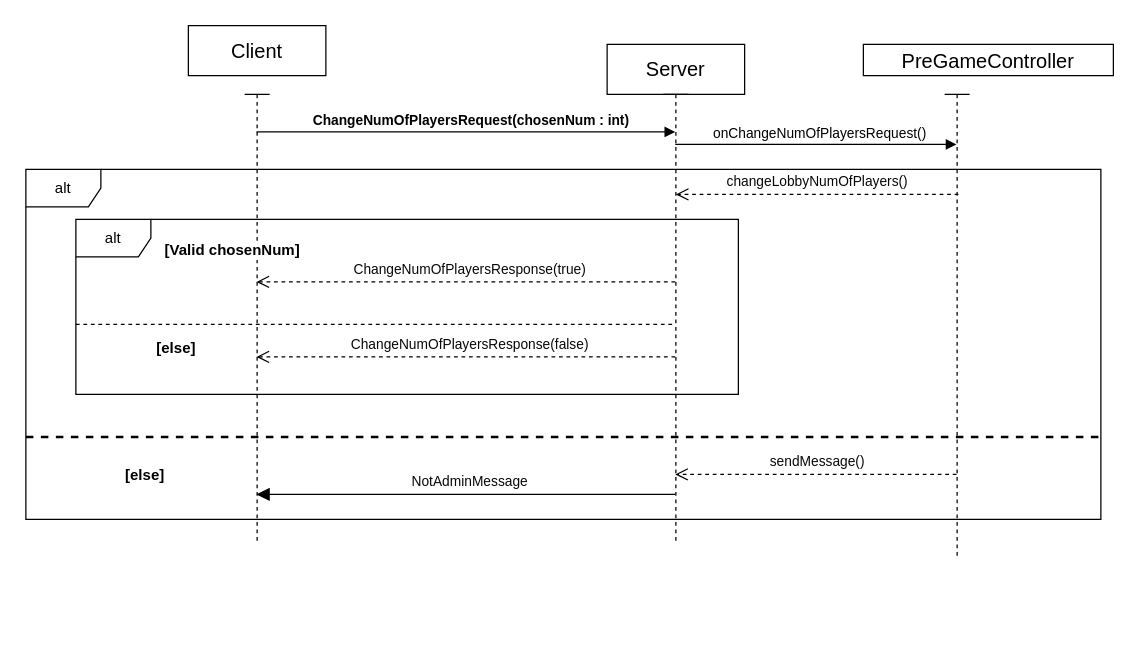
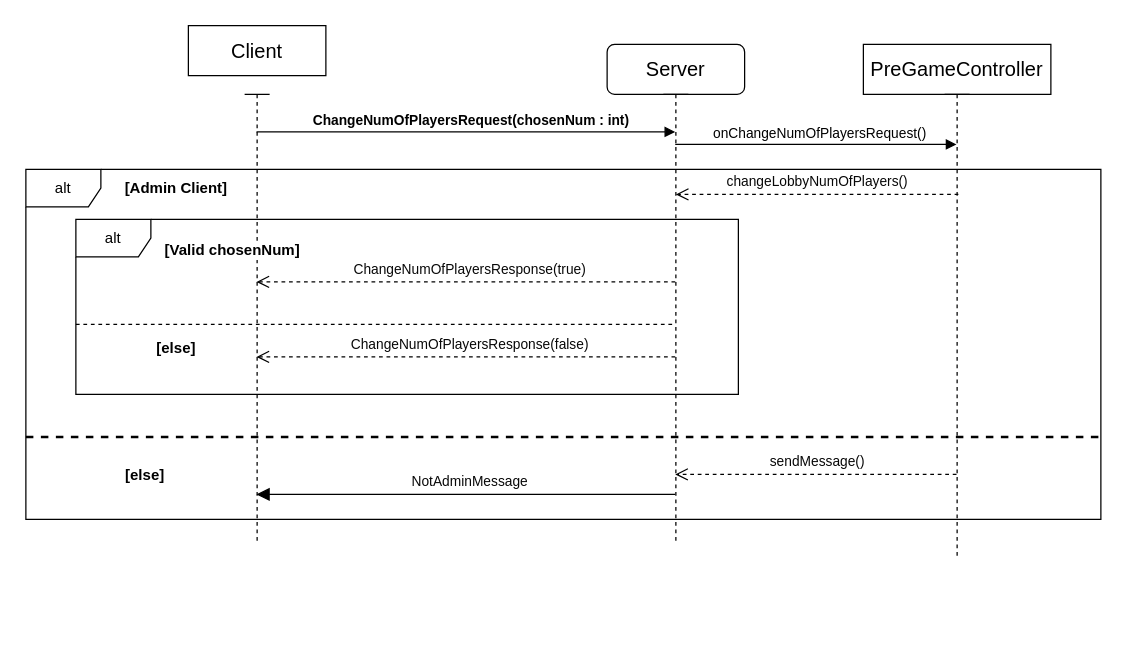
- <mxCell id="18" value="PreGameController" style="html=1;whiteSpace=wrap;fontSize=16;" parent="1" vertex="1"><mxGeometry x="690" y="35" width="200" height="25" as="geometry" /></mxCell>
+ <mxCell id="18" value="PreGameController" style="html=1;whiteSpace=wrap;fontSize=16;" parent="1" vertex="1"><mxGeometry x="690" y="35" width="150" height="40" as="geometry" /></mxCell>
- <mxCell id="4" value="Server" style="html=1;whiteSpace=wrap;fontSize=16;" parent="1" vertex="1"><mxGeometry x="485" y="35" width="110" height="40" as="geometry" /></mxCell>
+ <mxCell id="4" value="Server" style="html=1;whiteSpace=wrap;fontSize=16;rounded=1;" parent="1" vertex="1"><mxGeometry x="485" y="35" width="110" height="40" as="geometry" /></mxCell>
+ <mxCell id="8" value="[Admin Client]" style="text;html=1;align=center;verticalAlign=middle;resizable=0;points=[];autosize=1;strokeColor=none;fillColor=none;fontStyle=1;labelBackgroundColor=default;" parent="1" vertex="1"><mxGeometry x="85" y="135" width="110" height="30" as="geometry" /></mxCell>
